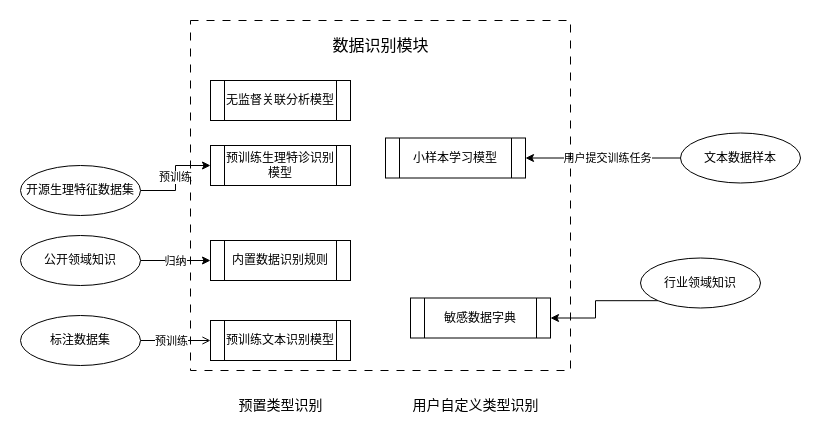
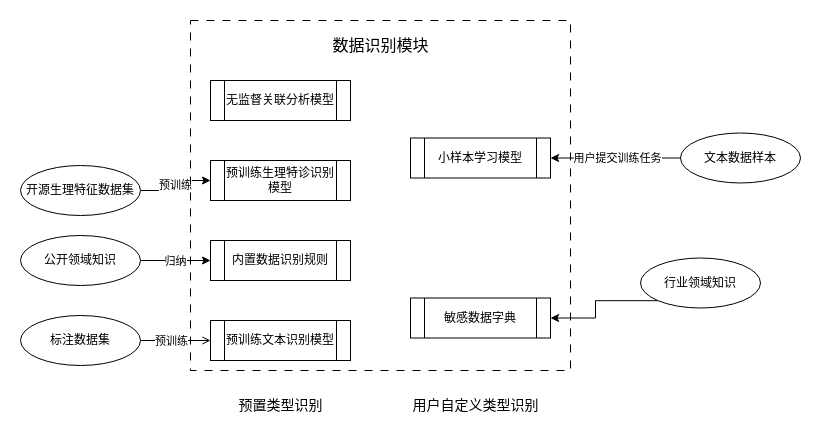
- <mxCell id="11" value="小样本学习模型" style="shape=process;whiteSpace=wrap;html=1;backgroundOutline=1;" vertex="1" parent="1"><mxGeometry x="385" y="137.5" width="140" height="40" as="geometry" /></mxCell>
+ <mxCell id="11" value="小样本学习模型" style="shape=process;whiteSpace=wrap;html=1;backgroundOutline=1;" vertex="1" parent="1"><mxGeometry x="410" y="137.5" width="140" height="40" as="geometry" /></mxCell>
- <mxCell id="14" value="预训练生理特诊识别模型" style="shape=process;whiteSpace=wrap;html=1;backgroundOutline=1;" vertex="1" parent="1"><mxGeometry x="210" y="145" width="140" height="40" as="geometry" /></mxCell>
+ <mxCell id="14" value="预训练生理特诊识别模型" style="shape=process;whiteSpace=wrap;html=1;backgroundOutline=1;" vertex="1" parent="1"><mxGeometry x="210" y="160" width="140" height="40" as="geometry" /></mxCell>
